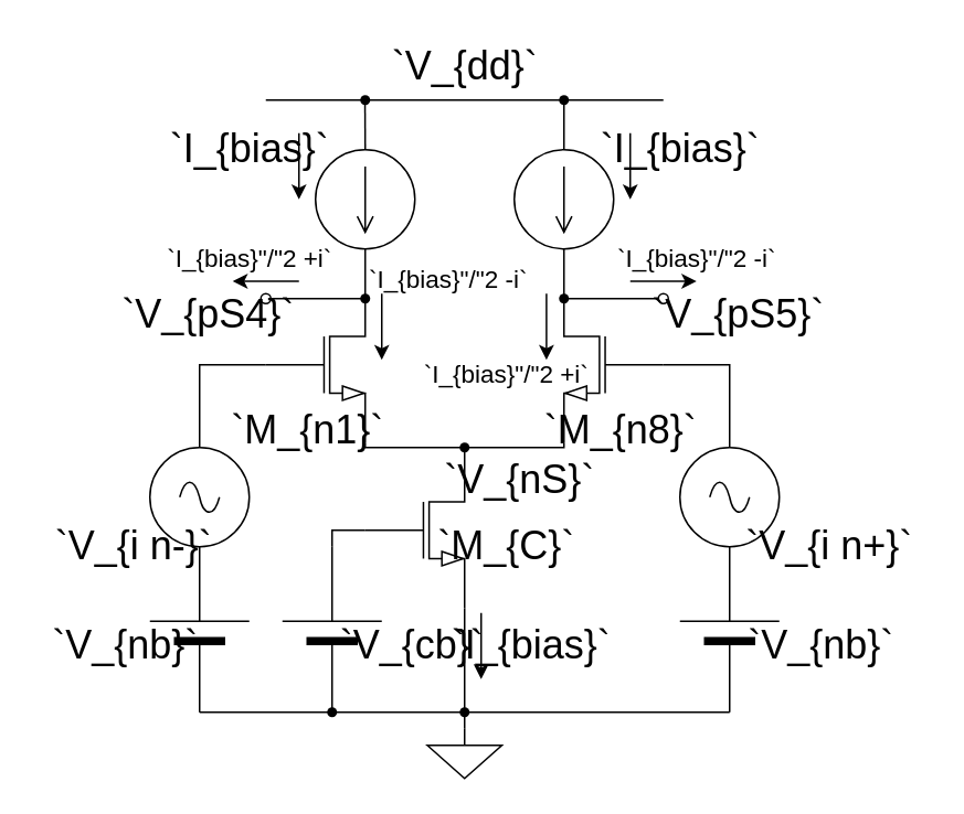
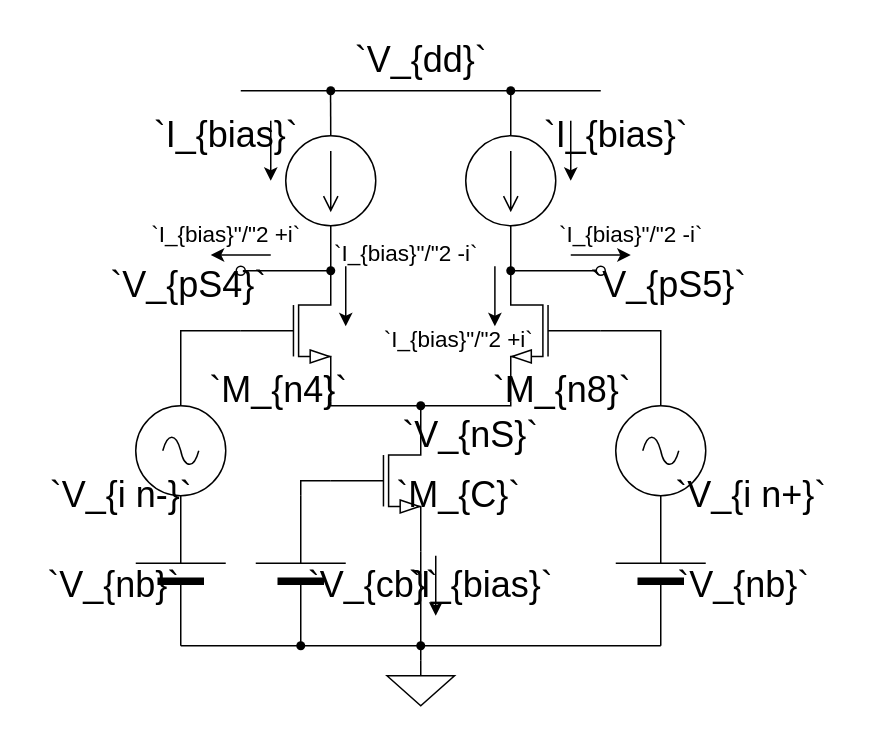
- <mxCell id="55" value="&lt;font style=&quot;font-size: 24px;&quot;&gt;`M_{n1}`&lt;/font&gt;" style="text;html=1;align=center;verticalAlign=middle;resizable=0;points=[];autosize=1;strokeColor=none;fillColor=none;fontSize=11;fontFamily=Helvetica;fontColor=default;" vertex="1" parent="1"><mxGeometry x="125" y="240" width="120" height="40" as="geometry" /></mxCell>
+ <mxCell id="55" value="&lt;font style=&quot;font-size: 24px;&quot;&gt;`M_{n4}`&lt;/font&gt;" style="text;html=1;align=center;verticalAlign=middle;resizable=0;points=[];autosize=1;strokeColor=none;fillColor=none;fontSize=11;fontFamily=Helvetica;fontColor=default;" vertex="1" parent="1"><mxGeometry x="125" y="240" width="120" height="40" as="geometry" /></mxCell>
